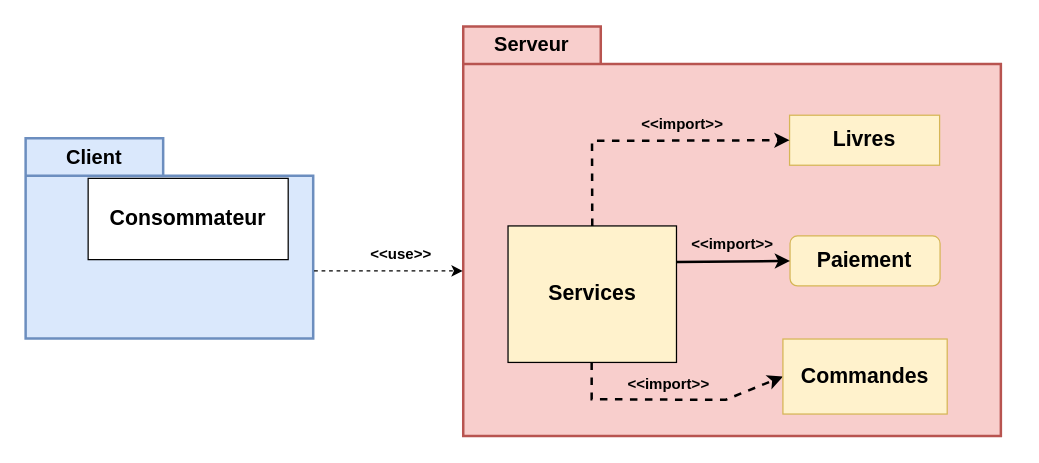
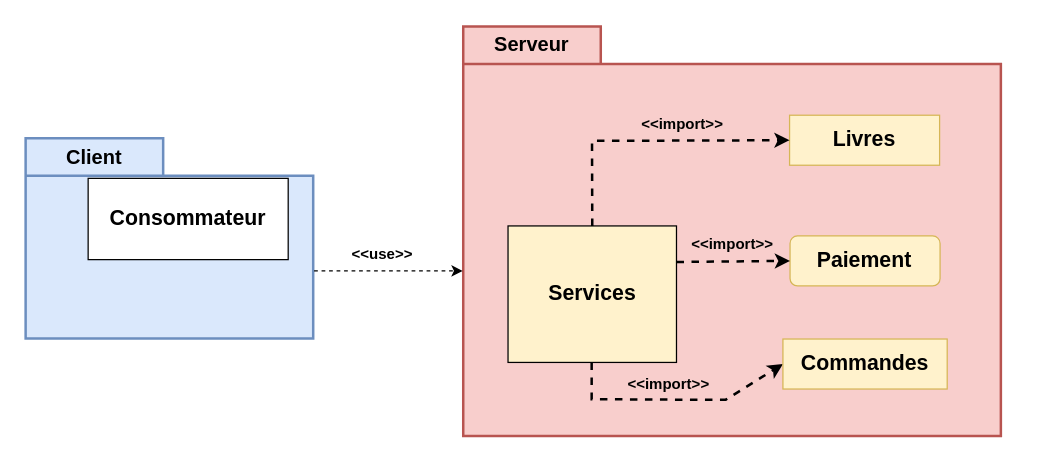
- <mxCell id="17" value="&lt;b&gt;&amp;lt;&amp;lt;use&amp;gt;&amp;gt;&lt;/b&gt;" style="text;html=1;align=center;verticalAlign=middle;resizable=0;points=[];autosize=1;strokeColor=none;fillColor=none;" parent="1" vertex="1"><mxGeometry x="285" y="188" width="70" height="30" as="geometry" /></mxCell>
+ <mxCell id="17" value="&lt;b&gt;&amp;lt;&amp;lt;use&amp;gt;&amp;gt;&lt;/b&gt;" style="text;html=1;align=center;verticalAlign=middle;resizable=0;points=[];autosize=1;strokeColor=none;fillColor=none;" parent="1" vertex="1"><mxGeometry x="270" y="188" width="70" height="30" as="geometry" /></mxCell>
- <mxCell id="12" value="" style="endArrow=classic;html=1;rounded=0;dashed=0;strokeWidth=2;entryX=0;entryY=0.5;entryDx=0;entryDy=0;exitX=1;exitY=0.264;exitDx=0;exitDy=0;exitPerimeter=0;" edge="1" parent="2" source="5" target="11"><mxGeometry width="50" height="50" relative="1" as="geometry"><mxPoint x="110.28" y="253.55" as="sourcePoint" /><mxPoint x="268.28" y="159.55" as="targetPoint" /><Array as="points" /></mxGeometry></mxCell>
+ <mxCell id="12" value="" style="endArrow=classic;html=1;rounded=0;dashed=1;strokeWidth=2;entryX=0;entryY=0.5;entryDx=0;entryDy=0;exitX=1;exitY=0.264;exitDx=0;exitDy=0;exitPerimeter=0;" edge="1" parent="2" source="5" target="11"><mxGeometry width="50" height="50" relative="1" as="geometry"><mxPoint x="110.28" y="253.55" as="sourcePoint" /><mxPoint x="268.28" y="159.55" as="targetPoint" /><Array as="points" /></mxGeometry></mxCell>
- <mxCell id="9" value="&lt;b&gt;&lt;font style=&quot;font-size: 17px;&quot;&gt;Commandes&lt;/font&gt;&lt;/b&gt;" style="html=1;whiteSpace=wrap;fillColor=#fff2cc;strokeColor=#d6b656;" parent="2" vertex="1"><mxGeometry x="255.69" y="250" width="131.39" height="60" as="geometry" /></mxCell>
+ <mxCell id="9" value="&lt;b&gt;&lt;font style=&quot;font-size: 17px;&quot;&gt;Commandes&lt;/font&gt;&lt;/b&gt;" style="html=1;whiteSpace=wrap;fillColor=#fff2cc;strokeColor=#d6b656;" parent="2" vertex="1"><mxGeometry x="255.69" y="250" width="131.39" height="40" as="geometry" /></mxCell>
